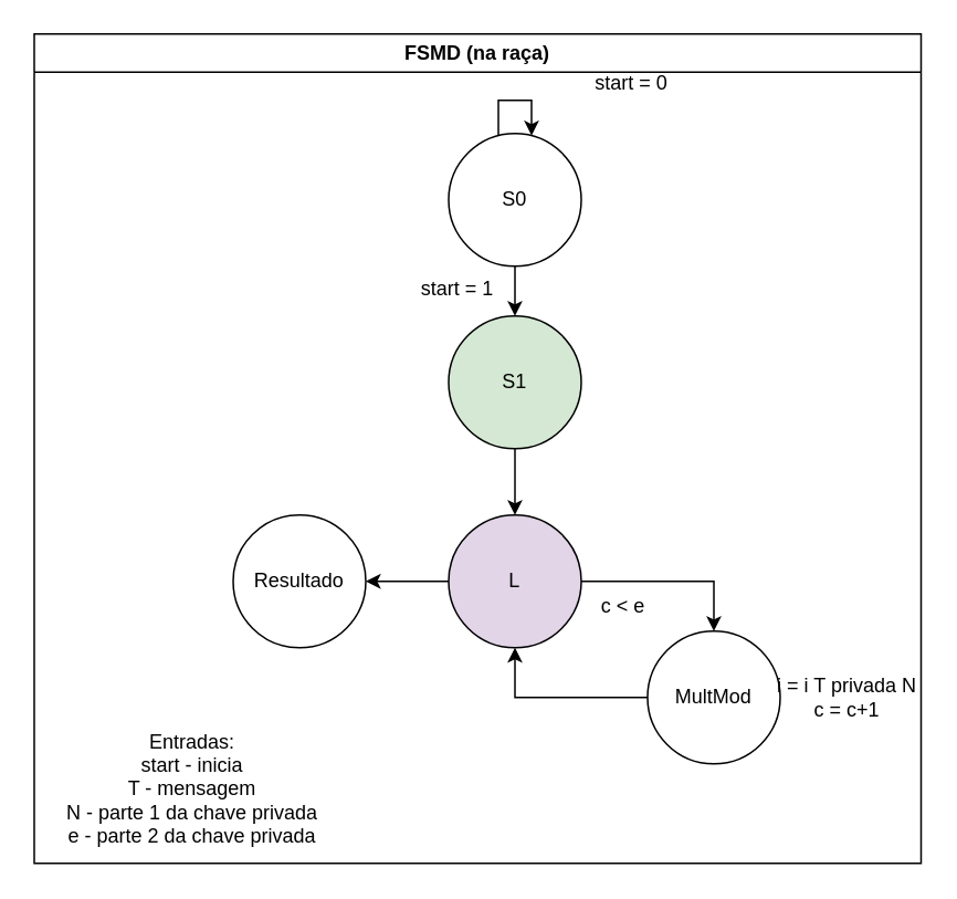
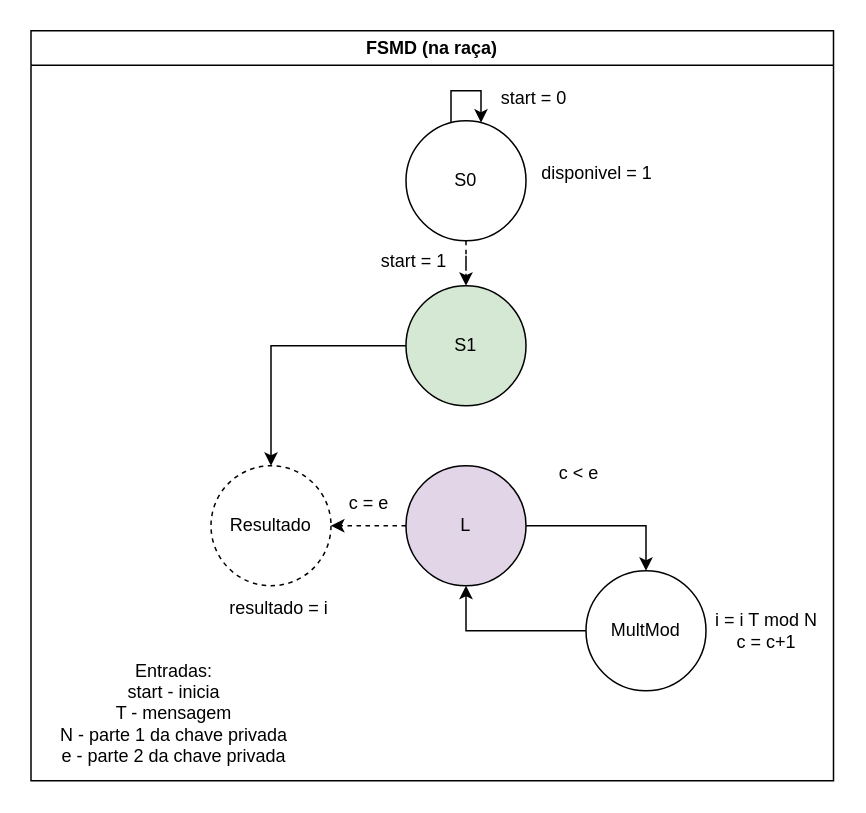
- <mxCell id="17" value="start = 0" style="text;html=1;align=center;verticalAlign=middle;resizable=0;points=[];autosize=1;strokeColor=none;fillColor=none;" parent="14" vertex="1"><mxGeometry x="325" y="15" width="70" height="30" as="geometry" /></mxCell>
+ <mxCell id="17" value="start = 0" style="text;html=1;align=center;verticalAlign=middle;resizable=0;points=[];autosize=1;strokeColor=none;fillColor=none;" parent="14" vertex="1"><mxGeometry x="300" y="30" width="70" height="30" as="geometry" /></mxCell>
+ <mxCell id="15" value="disponivel = 1" style="text;html=1;align=center;verticalAlign=middle;whiteSpace=wrap;rounded=0;" parent="14" vertex="1"><mxGeometry x="335" y="80" width="85" height="30" as="geometry" /></mxCell>
- <mxCell id="2" style="edgeStyle=orthogonalEdgeStyle;rounded=0;orthogonalLoop=1;jettySize=auto;html=1;" parent="1" source="3" target="5" edge="1"><mxGeometry relative="1" as="geometry" /></mxCell>
+ <mxCell id="2" style="edgeStyle=orthogonalEdgeStyle;rounded=0;orthogonalLoop=1;jettySize=auto;html=1;dashed=1;" parent="1" source="3" target="5" edge="1"><mxGeometry relative="1" as="geometry" /></mxCell>
- <mxCell id="4" style="edgeStyle=orthogonalEdgeStyle;rounded=0;orthogonalLoop=1;jettySize=auto;html=1;" parent="1" source="5" target="8" edge="1"><mxGeometry relative="1" as="geometry" /></mxCell>
+ <mxCell id="4" style="edgeStyle=orthogonalEdgeStyle;rounded=0;orthogonalLoop=1;jettySize=auto;html=1;" parent="1" source="5" target="12" edge="1"><mxGeometry relative="1" as="geometry" /></mxCell>
+ <mxCell id="13" value="c = e" style="text;html=1;align=center;verticalAlign=middle;resizable=0;points=[];autosize=1;strokeColor=none;fillColor=none;" parent="1" vertex="1"><mxGeometry x="220" y="320" width="50" height="30" as="geometry" /></mxCell>
- <mxCell id="12" value="Resultado" style="ellipse;whiteSpace=wrap;html=1;aspect=fixed;" parent="1" vertex="1"><mxGeometry x="140" y="310" width="80" height="80" as="geometry" /></mxCell>
+ <mxCell id="12" value="Resultado" style="ellipse;whiteSpace=wrap;html=1;aspect=fixed;dashed=1;" parent="1" vertex="1"><mxGeometry x="140" y="310" width="80" height="80" as="geometry" /></mxCell>
- <mxCell id="7" style="edgeStyle=orthogonalEdgeStyle;rounded=0;orthogonalLoop=1;jettySize=auto;html=1;" parent="1" source="8" target="12" edge="1"><mxGeometry relative="1" as="geometry" /></mxCell>
+ <mxCell id="7" style="edgeStyle=orthogonalEdgeStyle;rounded=0;orthogonalLoop=1;jettySize=auto;html=1;dashed=1;" parent="1" source="8" target="12" edge="1"><mxGeometry relative="1" as="geometry" /></mxCell>
- <mxCell id="11" value="c &amp;lt; e" style="text;html=1;align=center;verticalAlign=middle;resizable=0;points=[];autosize=1;strokeColor=none;fillColor=none;" parent="1" vertex="1"><mxGeometry x="350" y="350" width="50" height="30" as="geometry" /></mxCell>
+ <mxCell id="11" value="c &amp;lt; e" style="text;html=1;align=center;verticalAlign=middle;resizable=0;points=[];autosize=1;strokeColor=none;fillColor=none;" parent="1" vertex="1"><mxGeometry x="360" y="300" width="50" height="30" as="geometry" /></mxCell>
+ <mxCell id="19" value="resultado = i" style="text;html=1;align=center;verticalAlign=middle;resizable=0;points=[];autosize=1;strokeColor=none;fillColor=none;" parent="14" vertex="1"><mxGeometry x="120" y="370" width="90" height="30" as="geometry" /></mxCell>
- <mxCell id="18" value="i = i T privada N&lt;div&gt;c = c+1&lt;/div&gt;" style="text;html=1;align=center;verticalAlign=middle;resizable=0;points=[];autosize=1;strokeColor=none;fillColor=none;" parent="14" vertex="1"><mxGeometry x="445" y="380" width="90" height="40" as="geometry" /></mxCell>
+ <mxCell id="18" value="i = i T mod N&lt;div&gt;c = c+1&lt;/div&gt;" style="text;html=1;align=center;verticalAlign=middle;resizable=0;points=[];autosize=1;strokeColor=none;fillColor=none;" parent="14" vertex="1"><mxGeometry x="445" y="380" width="90" height="40" as="geometry" /></mxCell>
